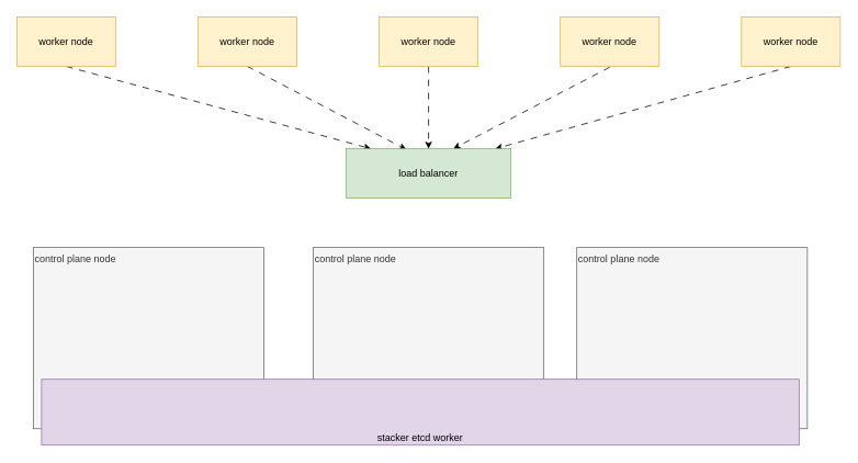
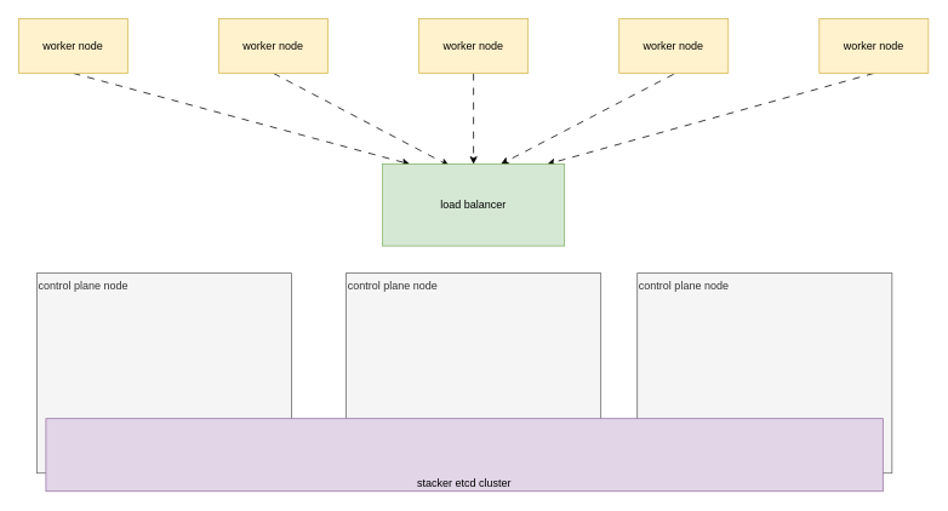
- <mxCell id="12" value="load balancer" style="rounded=0;whiteSpace=wrap;html=1;fillColor=#d5e8d4;strokeColor=#82b366;" vertex="1" parent="1"><mxGeometry x="420" y="180" width="200" height="60" as="geometry" /></mxCell>
+ <mxCell id="12" value="load balancer" style="rounded=0;whiteSpace=wrap;html=1;fillColor=#d5e8d4;strokeColor=#82b366;" vertex="1" parent="1"><mxGeometry x="420" y="180" width="200" height="90" as="geometry" /></mxCell>
- <mxCell id="16" value="stacker etcd worker" style="html=1;dashed=0;whiteSpace=wrap;fillColor=#e1d5e7;strokeColor=#9673a6;verticalAlign=bottom;" vertex="1" parent="1"><mxGeometry x="50" y="460" width="920" height="80" as="geometry" /></mxCell>
+ <mxCell id="16" value="stacker etcd cluster" style="html=1;dashed=0;whiteSpace=wrap;fillColor=#e1d5e7;strokeColor=#9673a6;verticalAlign=bottom;" vertex="1" parent="1"><mxGeometry x="50" y="460" width="920" height="80" as="geometry" /></mxCell>
